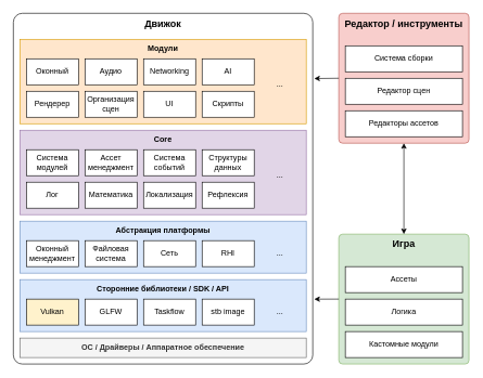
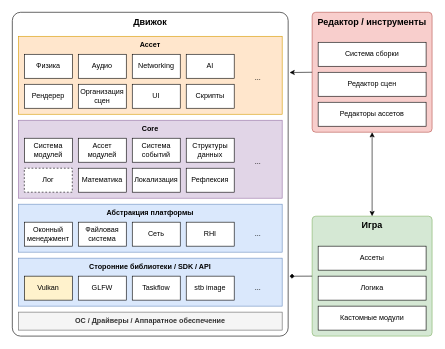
- <mxCell id="26" value="&lt;b&gt;Модули&lt;/b&gt;" style="rounded=0;whiteSpace=wrap;html=1;verticalAlign=top;fillColor=#ffe6cc;strokeColor=#d79b00;" vertex="1" parent="1"><mxGeometry x="30" y="60" width="440" height="130" as="geometry" /></mxCell>
+ <mxCell id="26" value="&lt;b&gt;Ассет&lt;/b&gt;" style="rounded=0;whiteSpace=wrap;html=1;verticalAlign=top;fillColor=#ffe6cc;strokeColor=#d79b00;" vertex="1" parent="1"><mxGeometry x="30" y="60" width="440" height="130" as="geometry" /></mxCell>
- <mxCell id="28" value="Оконный" style="rounded=0;whiteSpace=wrap;html=1;" vertex="1" parent="1"><mxGeometry x="40" y="90" width="80" height="40" as="geometry" /></mxCell>
+ <mxCell id="28" value="Физика" style="rounded=0;whiteSpace=wrap;html=1;" vertex="1" parent="1"><mxGeometry x="40" y="90" width="80" height="40" as="geometry" /></mxCell>
- <mxCell id="19" value="Ассет менеджмент" style="rounded=0;whiteSpace=wrap;html=1;" vertex="1" parent="1"><mxGeometry x="130" y="230" width="80" height="40" as="geometry" /></mxCell>
+ <mxCell id="19" value="Ассет модулей" style="rounded=0;whiteSpace=wrap;html=1;" vertex="1" parent="1"><mxGeometry x="130" y="230" width="80" height="40" as="geometry" /></mxCell>
- <mxCell id="17" value="Лог" style="rounded=0;whiteSpace=wrap;html=1;" vertex="1" parent="1"><mxGeometry x="40" y="280" width="80" height="40" as="geometry" /></mxCell>
+ <mxCell id="17" value="Лог" style="rounded=0;whiteSpace=wrap;html=1;dashed=1;" vertex="1" parent="1"><mxGeometry x="40" y="280" width="80" height="40" as="geometry" /></mxCell>
- <mxCell id="39" style="rounded=0;orthogonalLoop=1;jettySize=auto;html=1;entryX=1.005;entryY=0.815;entryDx=0;entryDy=0;entryPerimeter=0;exitX=0;exitY=0.5;exitDx=0;exitDy=0;" edge="1" parent="1" source="38" target="2"><mxGeometry relative="1" as="geometry"><mxPoint x="500" y="490" as="sourcePoint" /><mxPoint x="482" y="459.7" as="targetPoint" /></mxGeometry></mxCell>
+ <mxCell id="39" style="rounded=0;orthogonalLoop=1;jettySize=auto;html=1;entryX=1.005;entryY=0.815;entryDx=0;entryDy=0;entryPerimeter=0;exitX=0;exitY=0.5;exitDx=0;exitDy=0;endArrow=diamond;" edge="1" parent="1" source="38" target="2"><mxGeometry relative="1" as="geometry"><mxPoint x="500" y="490" as="sourcePoint" /><mxPoint x="482" y="459.7" as="targetPoint" /></mxGeometry></mxCell>
